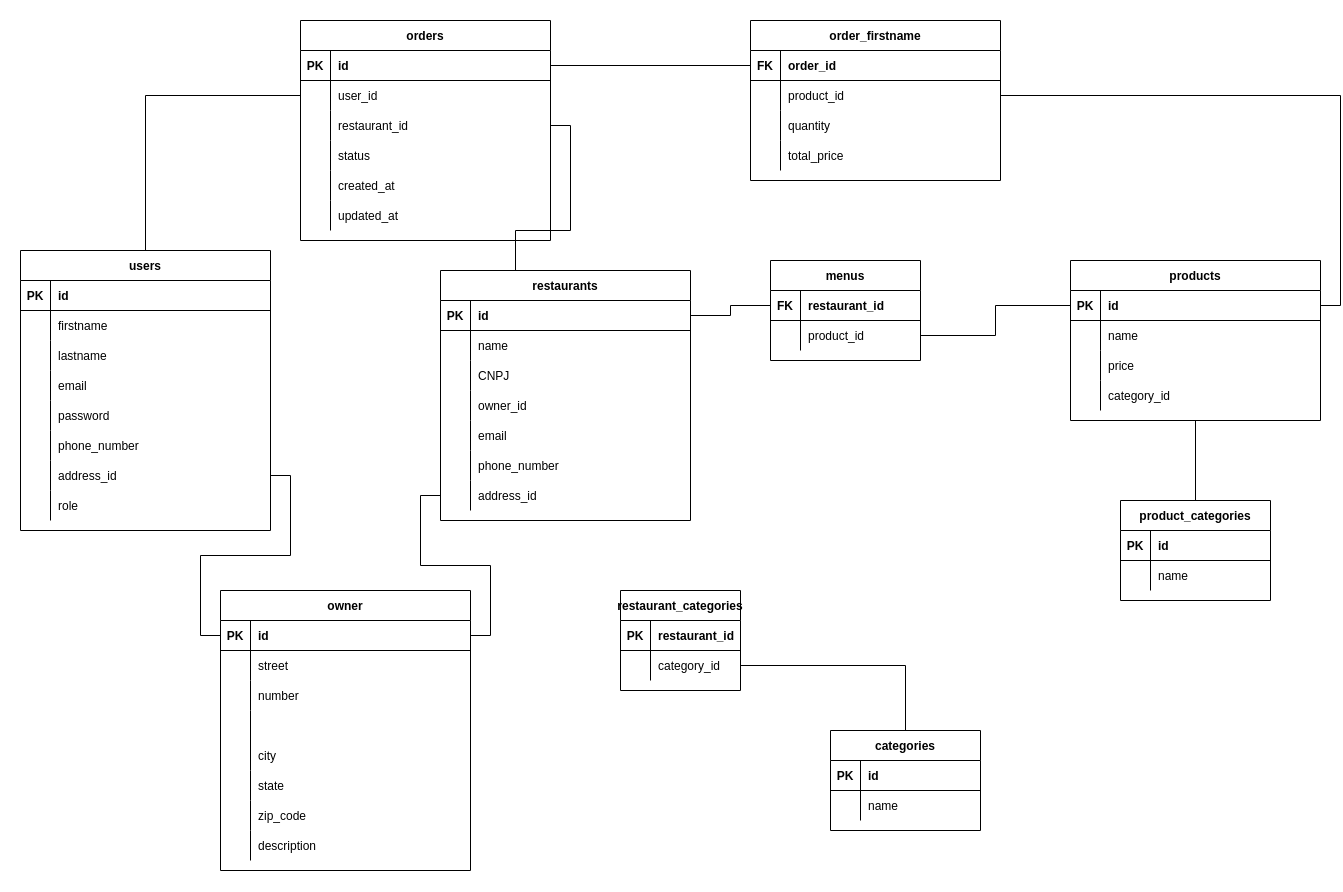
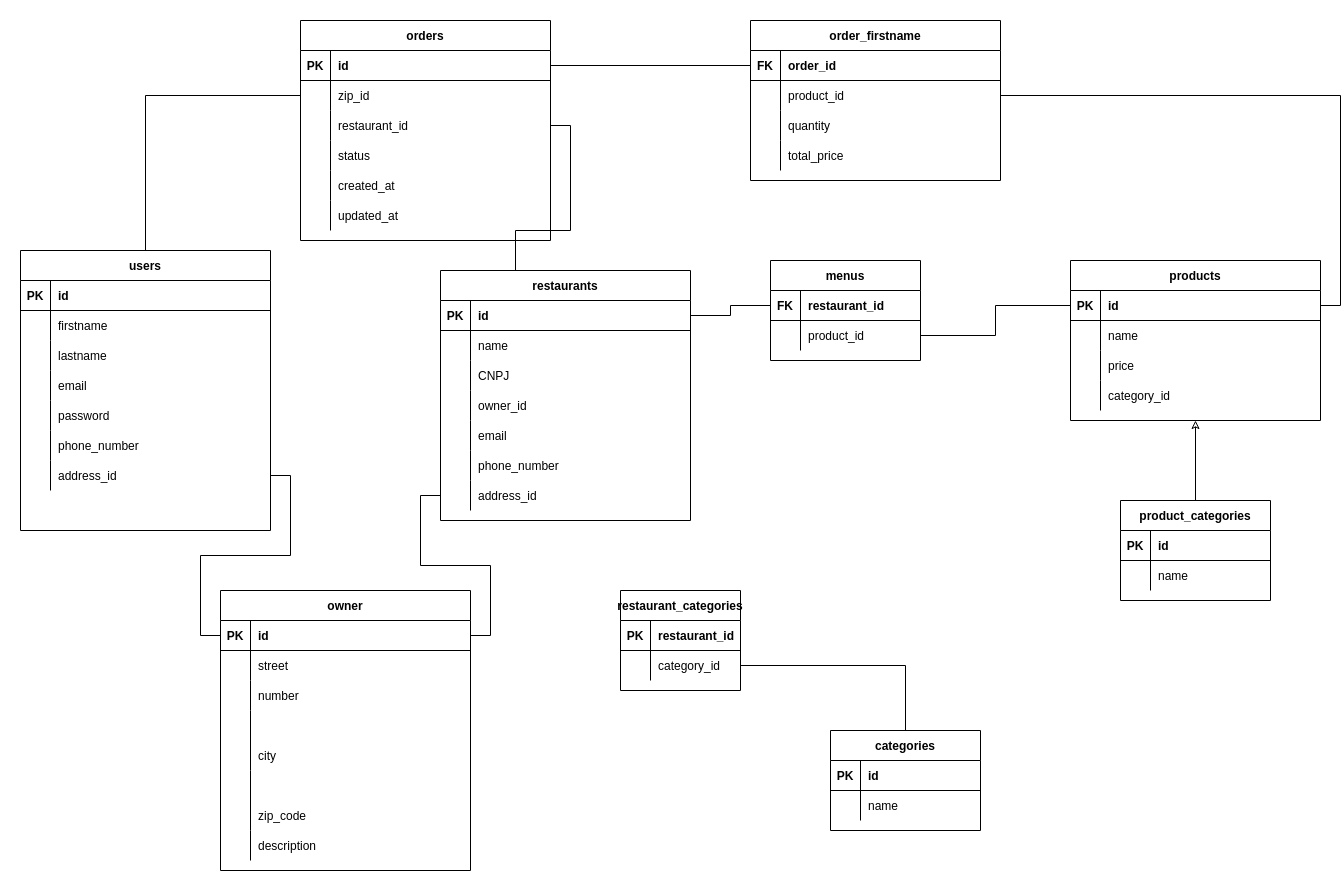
- <mxCell id="117" value="user_id" style="shape=partialRectangle;overflow=hidden;connectable=0;fillColor=none;top=0;left=0;bottom=0;right=0;align=left;spacingLeft=6;" parent="115" vertex="1"><mxGeometry x="30" width="220" height="30" as="geometry"><mxRectangle width="220" height="30" as="alternateBounds" /></mxGeometry></mxCell>
+ <mxCell id="117" value="zip_id" style="shape=partialRectangle;overflow=hidden;connectable=0;fillColor=none;top=0;left=0;bottom=0;right=0;align=left;spacingLeft=6;" parent="115" vertex="1"><mxGeometry x="30" width="220" height="30" as="geometry"><mxRectangle width="220" height="30" as="alternateBounds" /></mxGeometry></mxCell>
- <mxCell id="140" style="edgeStyle=orthogonalEdgeStyle;rounded=0;orthogonalLoop=1;jettySize=auto;html=1;exitX=0.5;exitY=0;exitDx=0;exitDy=0;entryX=0.5;entryY=1;entryDx=0;entryDy=0;endArrow=none;endFill=0;" parent="1" source="141" target="95" edge="1"><mxGeometry relative="1" as="geometry" /></mxCell>
+ <mxCell id="140" style="edgeStyle=orthogonalEdgeStyle;rounded=0;orthogonalLoop=1;jettySize=auto;html=1;exitX=0.5;exitY=0;exitDx=0;exitDy=0;entryX=0.5;entryY=1;entryDx=0;entryDy=0;endArrow=classic;endFill=0;" parent="1" source="141" target="95" edge="1"><mxGeometry relative="1" as="geometry" /></mxCell>
- <mxCell id="27" value="role" style="shape=partialRectangle;overflow=hidden;connectable=0;fillColor=none;top=0;left=0;bottom=0;right=0;align=left;spacingLeft=6;" parent="25" vertex="1"><mxGeometry x="30" width="220" height="30" as="geometry"><mxRectangle width="220" height="30" as="alternateBounds" /></mxGeometry></mxCell>
- <mxCell id="68" value="state" style="shape=partialRectangle;overflow=hidden;connectable=0;fillColor=none;top=0;left=0;bottom=0;right=0;align=left;spacingLeft=6;" parent="66" vertex="1"><mxGeometry x="30" width="220" height="30" as="geometry"><mxRectangle width="220" height="30" as="alternateBounds" /></mxGeometry></mxCell>
